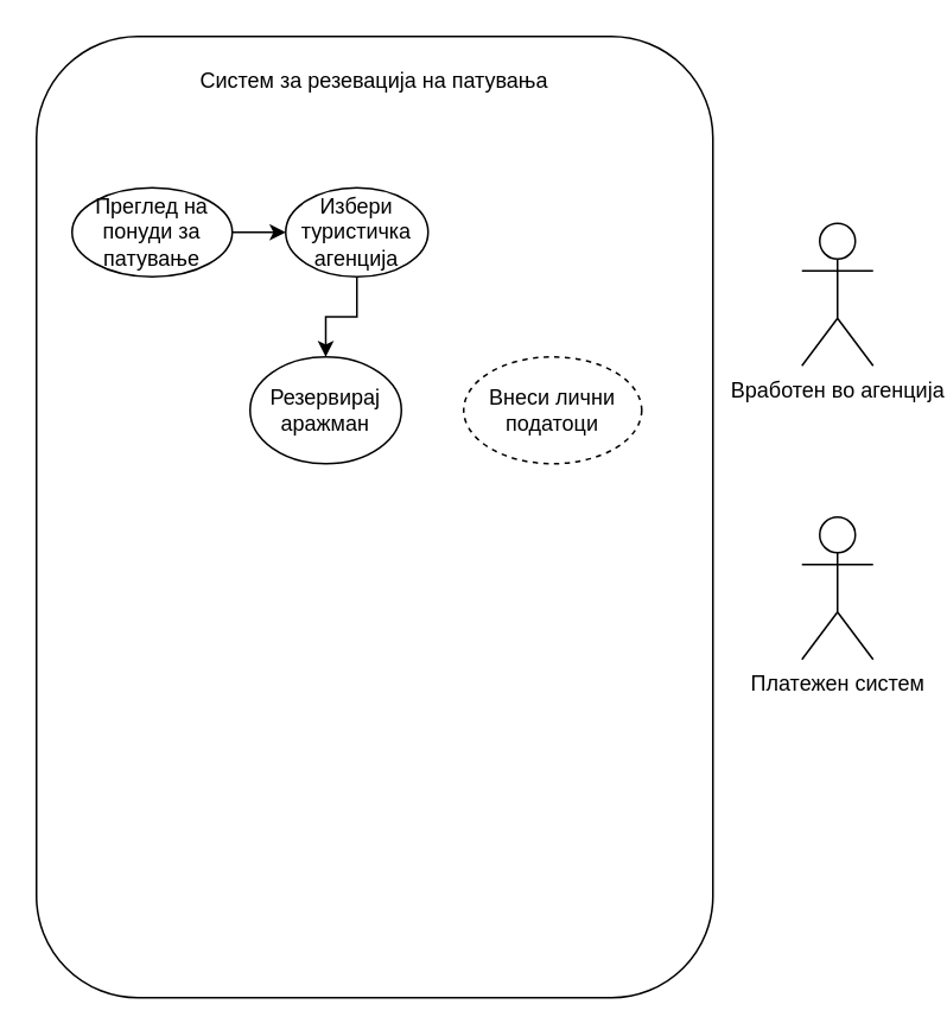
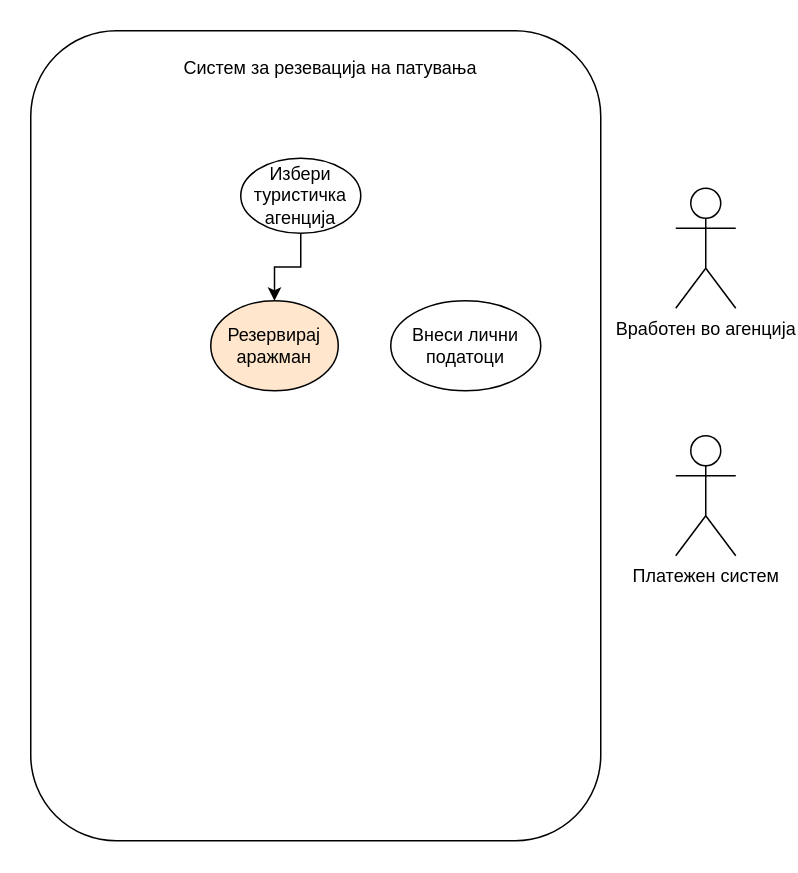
- <mxCell id="3" value="Систем за резевација на патувања" style="text;html=1;align=center;verticalAlign=middle;whiteSpace=wrap;rounded=0;" vertex="1" parent="1"><mxGeometry x="110" y="30" width="200" height="30" as="geometry" /></mxCell>
+ <mxCell id="3" value="Систем за резевација на патувања" style="text;html=1;align=center;verticalAlign=middle;whiteSpace=wrap;rounded=0;" vertex="1" parent="1"><mxGeometry x="120" y="30" width="200" height="30" as="geometry" /></mxCell>
- <mxCell id="7" value="Преглед на понуди за патување" style="ellipse;whiteSpace=wrap;html=1;" vertex="1" parent="1"><mxGeometry x="40" y="105" width="90" height="50" as="geometry" /></mxCell>
- <mxCell id="6" value="" style="edgeStyle=orthogonalEdgeStyle;rounded=0;orthogonalLoop=1;jettySize=auto;html=1;" edge="1" parent="1" source="7" target="9"><mxGeometry relative="1" as="geometry" /></mxCell>
- <mxCell id="10" value="Резервирај аражман" style="ellipse;whiteSpace=wrap;html=1;" vertex="1" parent="1"><mxGeometry x="140" y="200" width="85" height="60" as="geometry" /></mxCell>
+ <mxCell id="10" value="Резервирај аражман" style="ellipse;whiteSpace=wrap;html=1;fillColor=#ffe6cc;" vertex="1" parent="1"><mxGeometry x="140" y="200" width="85" height="60" as="geometry" /></mxCell>
- <mxCell id="11" value="Внеси лични податоци" style="ellipse;whiteSpace=wrap;html=1;dashed=1;" vertex="1" parent="1"><mxGeometry x="260" y="200" width="100" height="60" as="geometry" /></mxCell>
+ <mxCell id="11" value="Внеси лични податоци" style="ellipse;whiteSpace=wrap;html=1;" vertex="1" parent="1"><mxGeometry x="260" y="200" width="100" height="60" as="geometry" /></mxCell>
